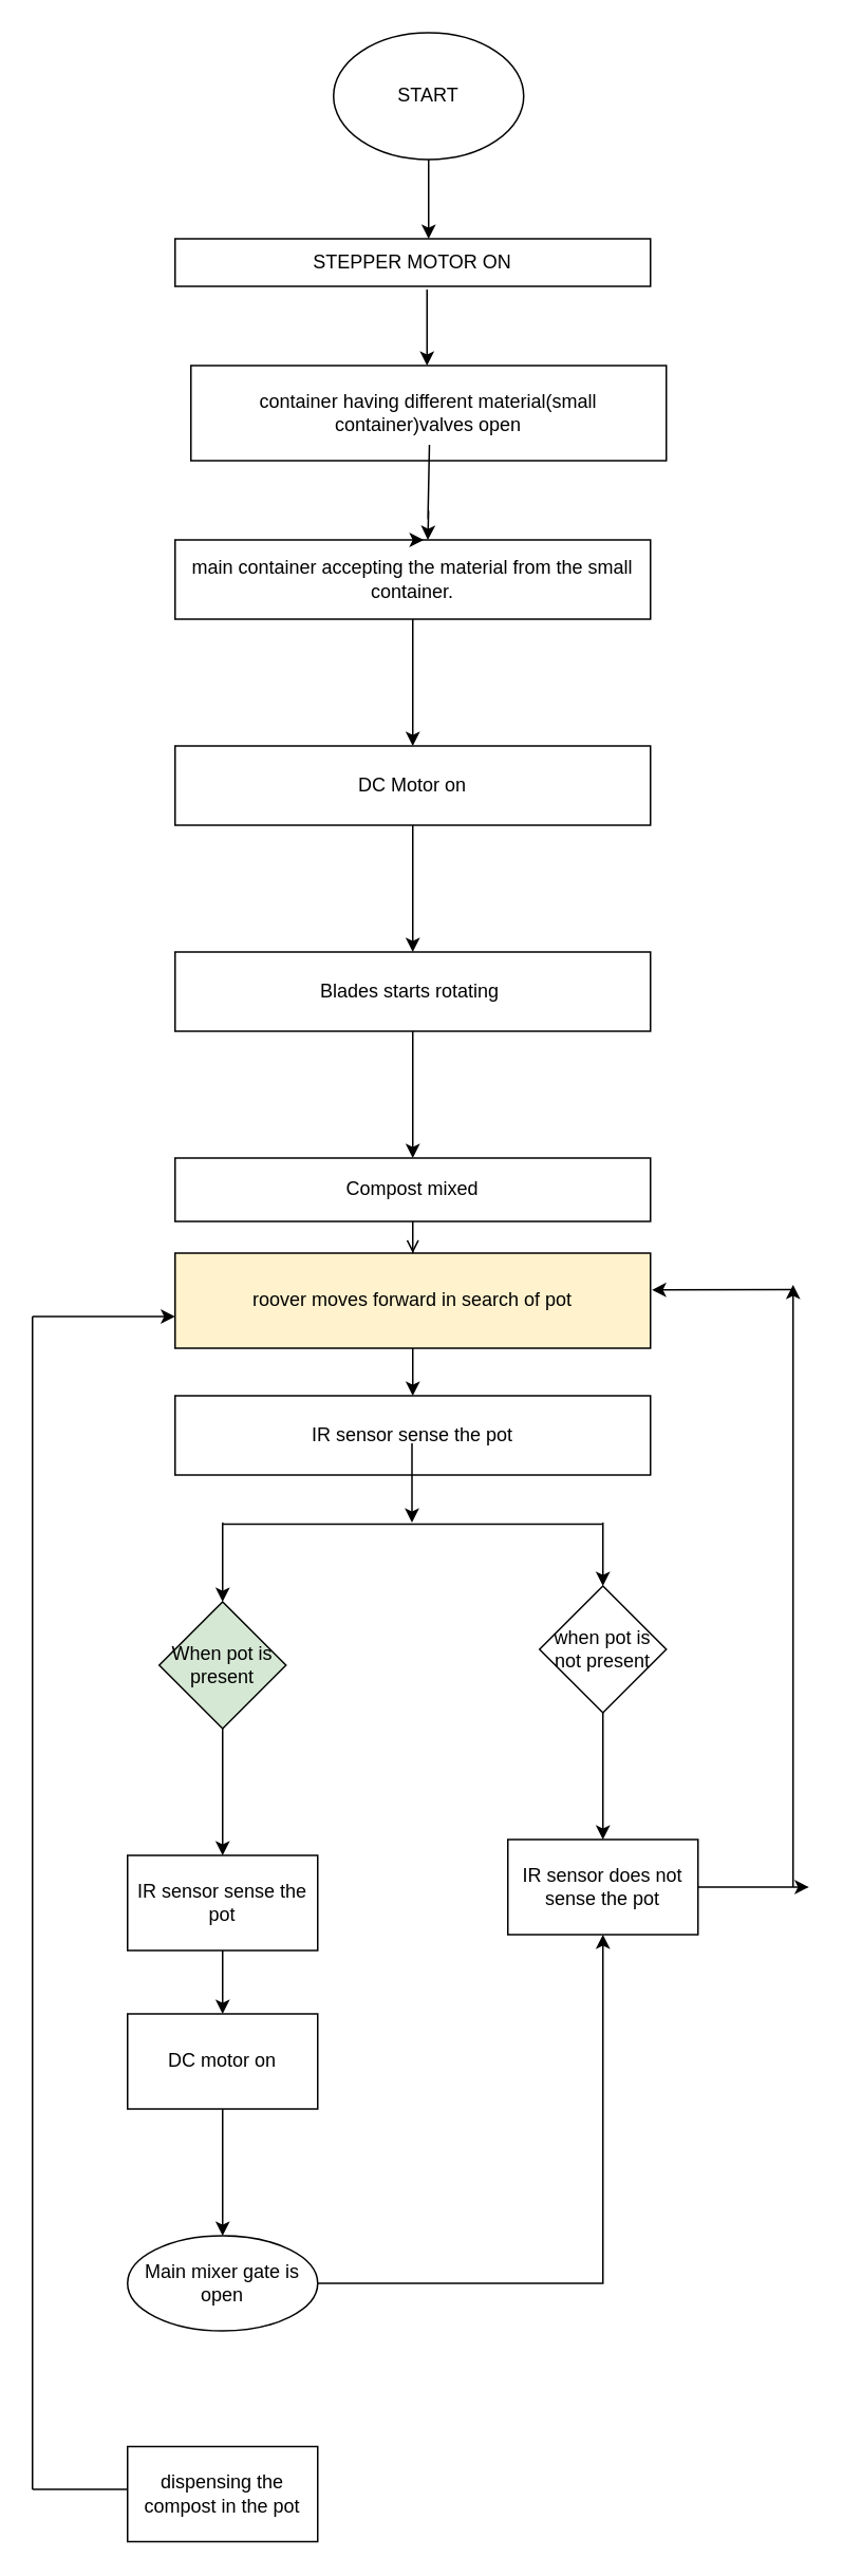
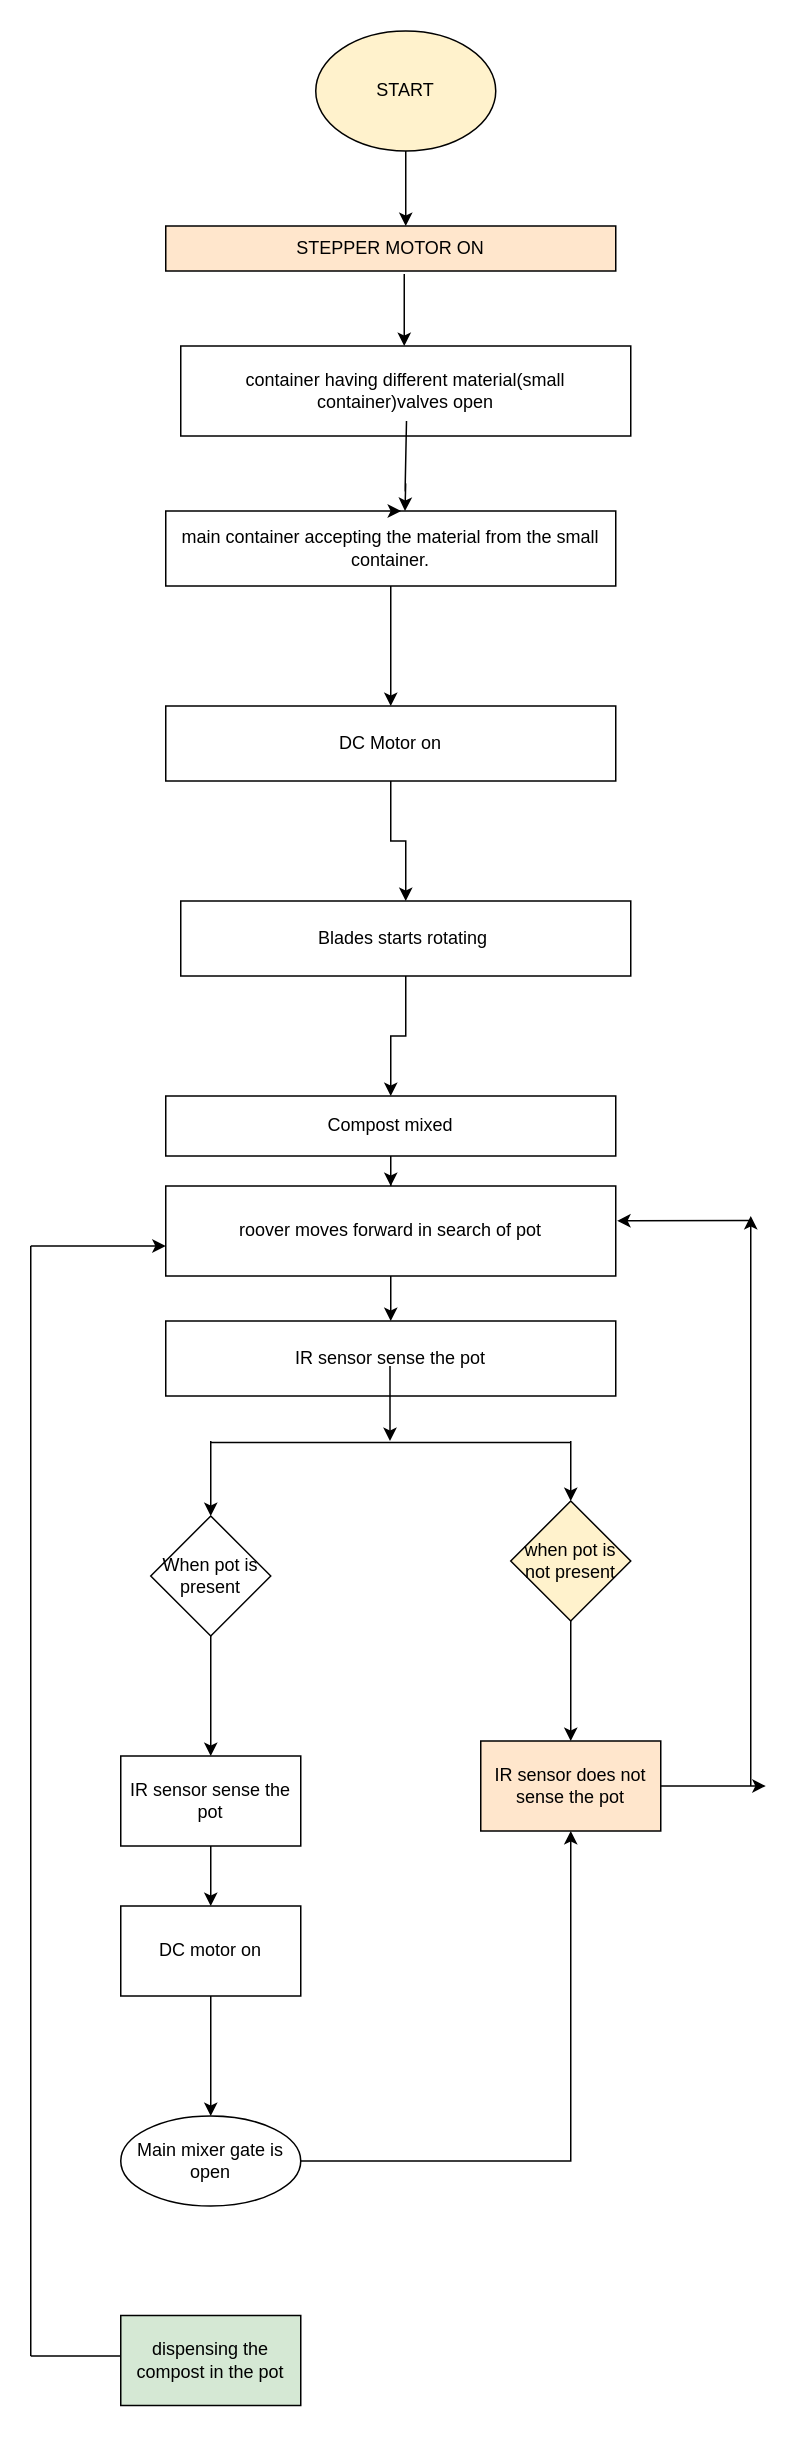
- <mxCell id="2" value="START" style="ellipse;whiteSpace=wrap;html=1;" parent="1" vertex="1"><mxGeometry x="210" y="20" width="120" height="80" as="geometry" /></mxCell>
+ <mxCell id="2" value="START" style="ellipse;whiteSpace=wrap;html=1;fillColor=#fff2cc;" parent="1" vertex="1"><mxGeometry x="210" y="20" width="120" height="80" as="geometry" /></mxCell>
- <mxCell id="4" value="STEPPER MOTOR ON" style="rounded=0;whiteSpace=wrap;html=1;" parent="1" vertex="1"><mxGeometry x="110" y="150" width="300" height="30" as="geometry" /></mxCell>
+ <mxCell id="4" value="STEPPER MOTOR ON" style="rounded=0;whiteSpace=wrap;html=1;fillColor=#ffe6cc;" parent="1" vertex="1"><mxGeometry x="110" y="150" width="300" height="30" as="geometry" /></mxCell>
- <mxCell id="12" value="Blades starts rotating&amp;nbsp;" style="rounded=0;whiteSpace=wrap;html=1;" parent="1" vertex="1"><mxGeometry x="110" y="600" width="300" height="50" as="geometry" /></mxCell>
+ <mxCell id="12" value="Blades starts rotating&amp;nbsp;" style="rounded=0;whiteSpace=wrap;html=1;" parent="1" vertex="1"><mxGeometry x="120" y="600" width="300" height="50" as="geometry" /></mxCell>
- <mxCell id="35" value="" style="edgeStyle=orthogonalEdgeStyle;rounded=0;orthogonalLoop=1;jettySize=auto;html=1;endArrow=open;" parent="1" source="14" target="34" edge="1"><mxGeometry relative="1" as="geometry"><mxPoint x="260" y="780" as="sourcePoint" /><mxPoint x="260" y="860" as="targetPoint" /></mxGeometry></mxCell>
+ <mxCell id="35" value="" style="edgeStyle=orthogonalEdgeStyle;rounded=0;orthogonalLoop=1;jettySize=auto;html=1;" parent="1" source="14" target="34" edge="1"><mxGeometry relative="1" as="geometry"><mxPoint x="260" y="780" as="sourcePoint" /><mxPoint x="260" y="860" as="targetPoint" /></mxGeometry></mxCell>
- <mxCell id="34" value="roover moves forward in search of pot" style="rounded=0;whiteSpace=wrap;html=1;fillColor=#fff2cc;" parent="1" vertex="1"><mxGeometry x="110" y="790" width="300" height="60" as="geometry" /></mxCell>
+ <mxCell id="34" value="roover moves forward in search of pot" style="rounded=0;whiteSpace=wrap;html=1;" parent="1" vertex="1"><mxGeometry x="110" y="790" width="300" height="60" as="geometry" /></mxCell>
- <mxCell id="25" value="when pot is not present" style="rhombus;whiteSpace=wrap;html=1;" parent="1" vertex="1"><mxGeometry x="340" y="1000" width="80" height="80" as="geometry" /></mxCell>
+ <mxCell id="25" value="when pot is not present" style="rhombus;whiteSpace=wrap;html=1;fillColor=#fff2cc;" parent="1" vertex="1"><mxGeometry x="340" y="1000" width="80" height="80" as="geometry" /></mxCell>
- <mxCell id="23" value="When pot is present" style="rhombus;whiteSpace=wrap;html=1;fillColor=#d5e8d4;" parent="1" vertex="1"><mxGeometry x="100" y="1010" width="80" height="80" as="geometry" /></mxCell>
+ <mxCell id="23" value="When pot is present" style="rhombus;whiteSpace=wrap;html=1;" parent="1" vertex="1"><mxGeometry x="100" y="1010" width="80" height="80" as="geometry" /></mxCell>
- <mxCell id="33" value="IR sensor does not sense the pot" style="rounded=0;whiteSpace=wrap;html=1;" parent="1" vertex="1"><mxGeometry x="320" y="1160" width="120" height="60" as="geometry" /></mxCell>
+ <mxCell id="33" value="IR sensor does not sense the pot" style="rounded=0;whiteSpace=wrap;html=1;fillColor=#ffe6cc;" parent="1" vertex="1"><mxGeometry x="320" y="1160" width="120" height="60" as="geometry" /></mxCell>
- <mxCell id="32" value="dispensing the compost in the pot" style="rounded=0;whiteSpace=wrap;html=1;" parent="1" vertex="1"><mxGeometry x="80" y="1543" width="120" height="60" as="geometry" /></mxCell>
+ <mxCell id="32" value="dispensing the compost in the pot" style="rounded=0;whiteSpace=wrap;html=1;fillColor=#d5e8d4;" parent="1" vertex="1"><mxGeometry x="80" y="1543" width="120" height="60" as="geometry" /></mxCell>
